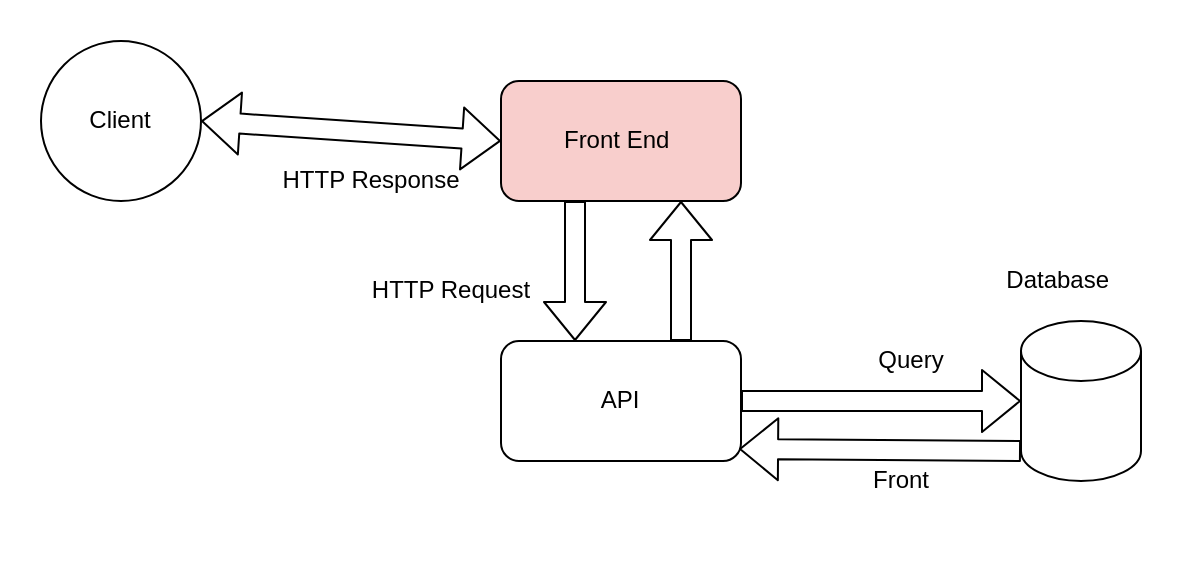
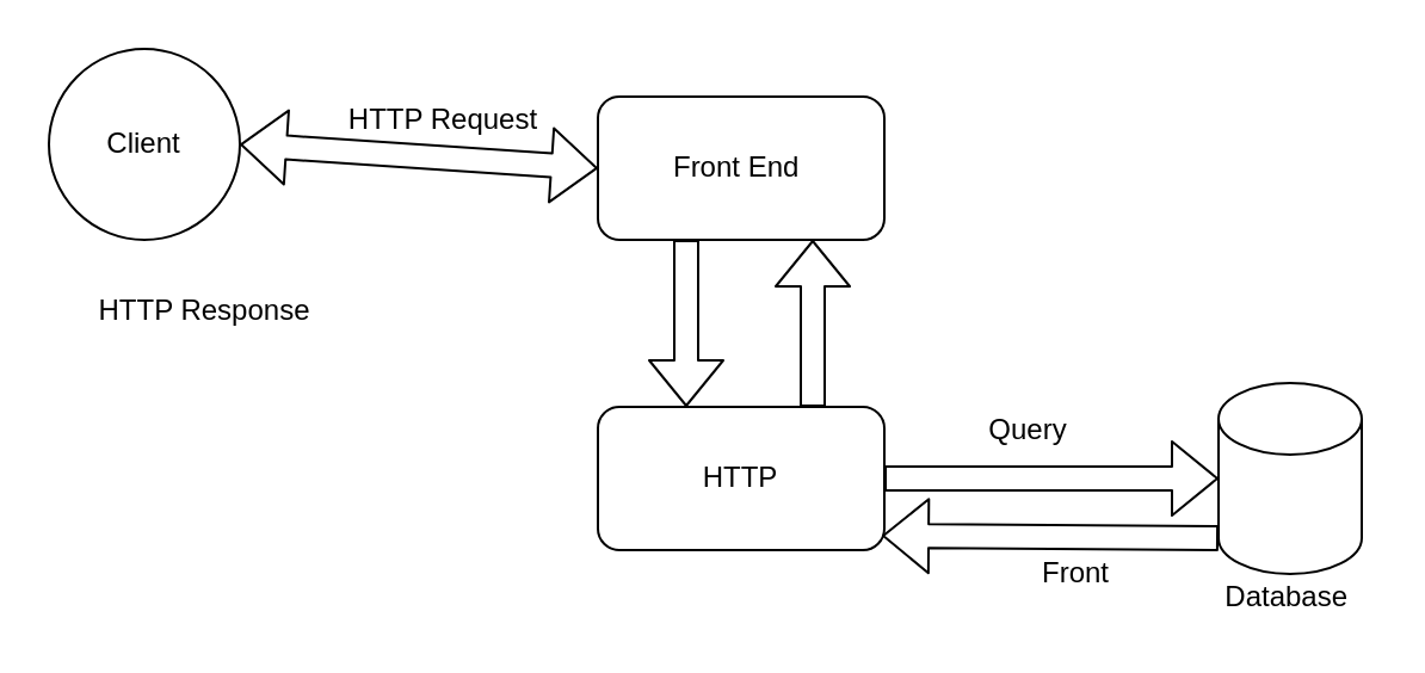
- <mxCell id="4" value="Front End&amp;nbsp;" style="rounded=1;whiteSpace=wrap;html=1;fillColor=#f8cecc;" parent="1" vertex="1"><mxGeometry x="250" y="40" width="120" height="60" as="geometry" /></mxCell>
+ <mxCell id="4" value="Front End&amp;nbsp;" style="rounded=1;whiteSpace=wrap;html=1;" parent="1" vertex="1"><mxGeometry x="250" y="40" width="120" height="60" as="geometry" /></mxCell>
- <mxCell id="7" value="HTTP Response" style="text;html=1;align=center;verticalAlign=middle;resizable=0;points=[];autosize=1;strokeColor=none;fillColor=none;" parent="1" vertex="1"><mxGeometry x="135" y="80" width="100" height="20" as="geometry" /></mxCell>
+ <mxCell id="7" value="HTTP Response" style="text;html=1;align=center;verticalAlign=middle;resizable=0;points=[];autosize=1;strokeColor=none;fillColor=none;" parent="1" vertex="1"><mxGeometry x="35" y="120" width="100" height="20" as="geometry" /></mxCell>
- <mxCell id="13" value="Database&amp;nbsp;" style="text;html=1;align=center;verticalAlign=middle;resizable=0;points=[];autosize=1;strokeColor=none;fillColor=none;" parent="1" vertex="1"><mxGeometry x="495" y="130" width="70" height="20" as="geometry" /></mxCell>
+ <mxCell id="13" value="Database&amp;nbsp;" style="text;html=1;align=center;verticalAlign=middle;resizable=0;points=[];autosize=1;strokeColor=none;fillColor=none;" parent="1" vertex="1"><mxGeometry x="505" y="240" width="70" height="20" as="geometry" /></mxCell>
- <mxCell id="6" value="HTTP Request" style="text;html=1;align=center;verticalAlign=middle;resizable=0;points=[];autosize=1;strokeColor=none;fillColor=none;" parent="1" vertex="1"><mxGeometry x="180" y="135" width="90" height="20" as="geometry" /></mxCell>
+ <mxCell id="6" value="HTTP Request" style="text;html=1;align=center;verticalAlign=middle;resizable=0;points=[];autosize=1;strokeColor=none;fillColor=none;" parent="1" vertex="1"><mxGeometry x="140" y="40" width="90" height="20" as="geometry" /></mxCell>
- <mxCell id="14" value="Query" style="text;html=1;align=center;verticalAlign=middle;resizable=0;points=[];autosize=1;strokeColor=none;fillColor=none;" parent="1" vertex="1"><mxGeometry x="430" y="170" width="50" height="20" as="geometry" /></mxCell>
+ <mxCell id="14" value="Query" style="text;html=1;align=center;verticalAlign=middle;resizable=0;points=[];autosize=1;strokeColor=none;fillColor=none;" parent="1" vertex="1"><mxGeometry x="405" y="170" width="50" height="20" as="geometry" /></mxCell>
- <mxCell id="10" value="API" style="rounded=1;whiteSpace=wrap;html=1;" parent="1" vertex="1"><mxGeometry x="250" y="170" width="120" height="60" as="geometry" /></mxCell>
+ <mxCell id="10" value="HTTP" style="rounded=1;whiteSpace=wrap;html=1;" parent="1" vertex="1"><mxGeometry x="250" y="170" width="120" height="60" as="geometry" /></mxCell>
